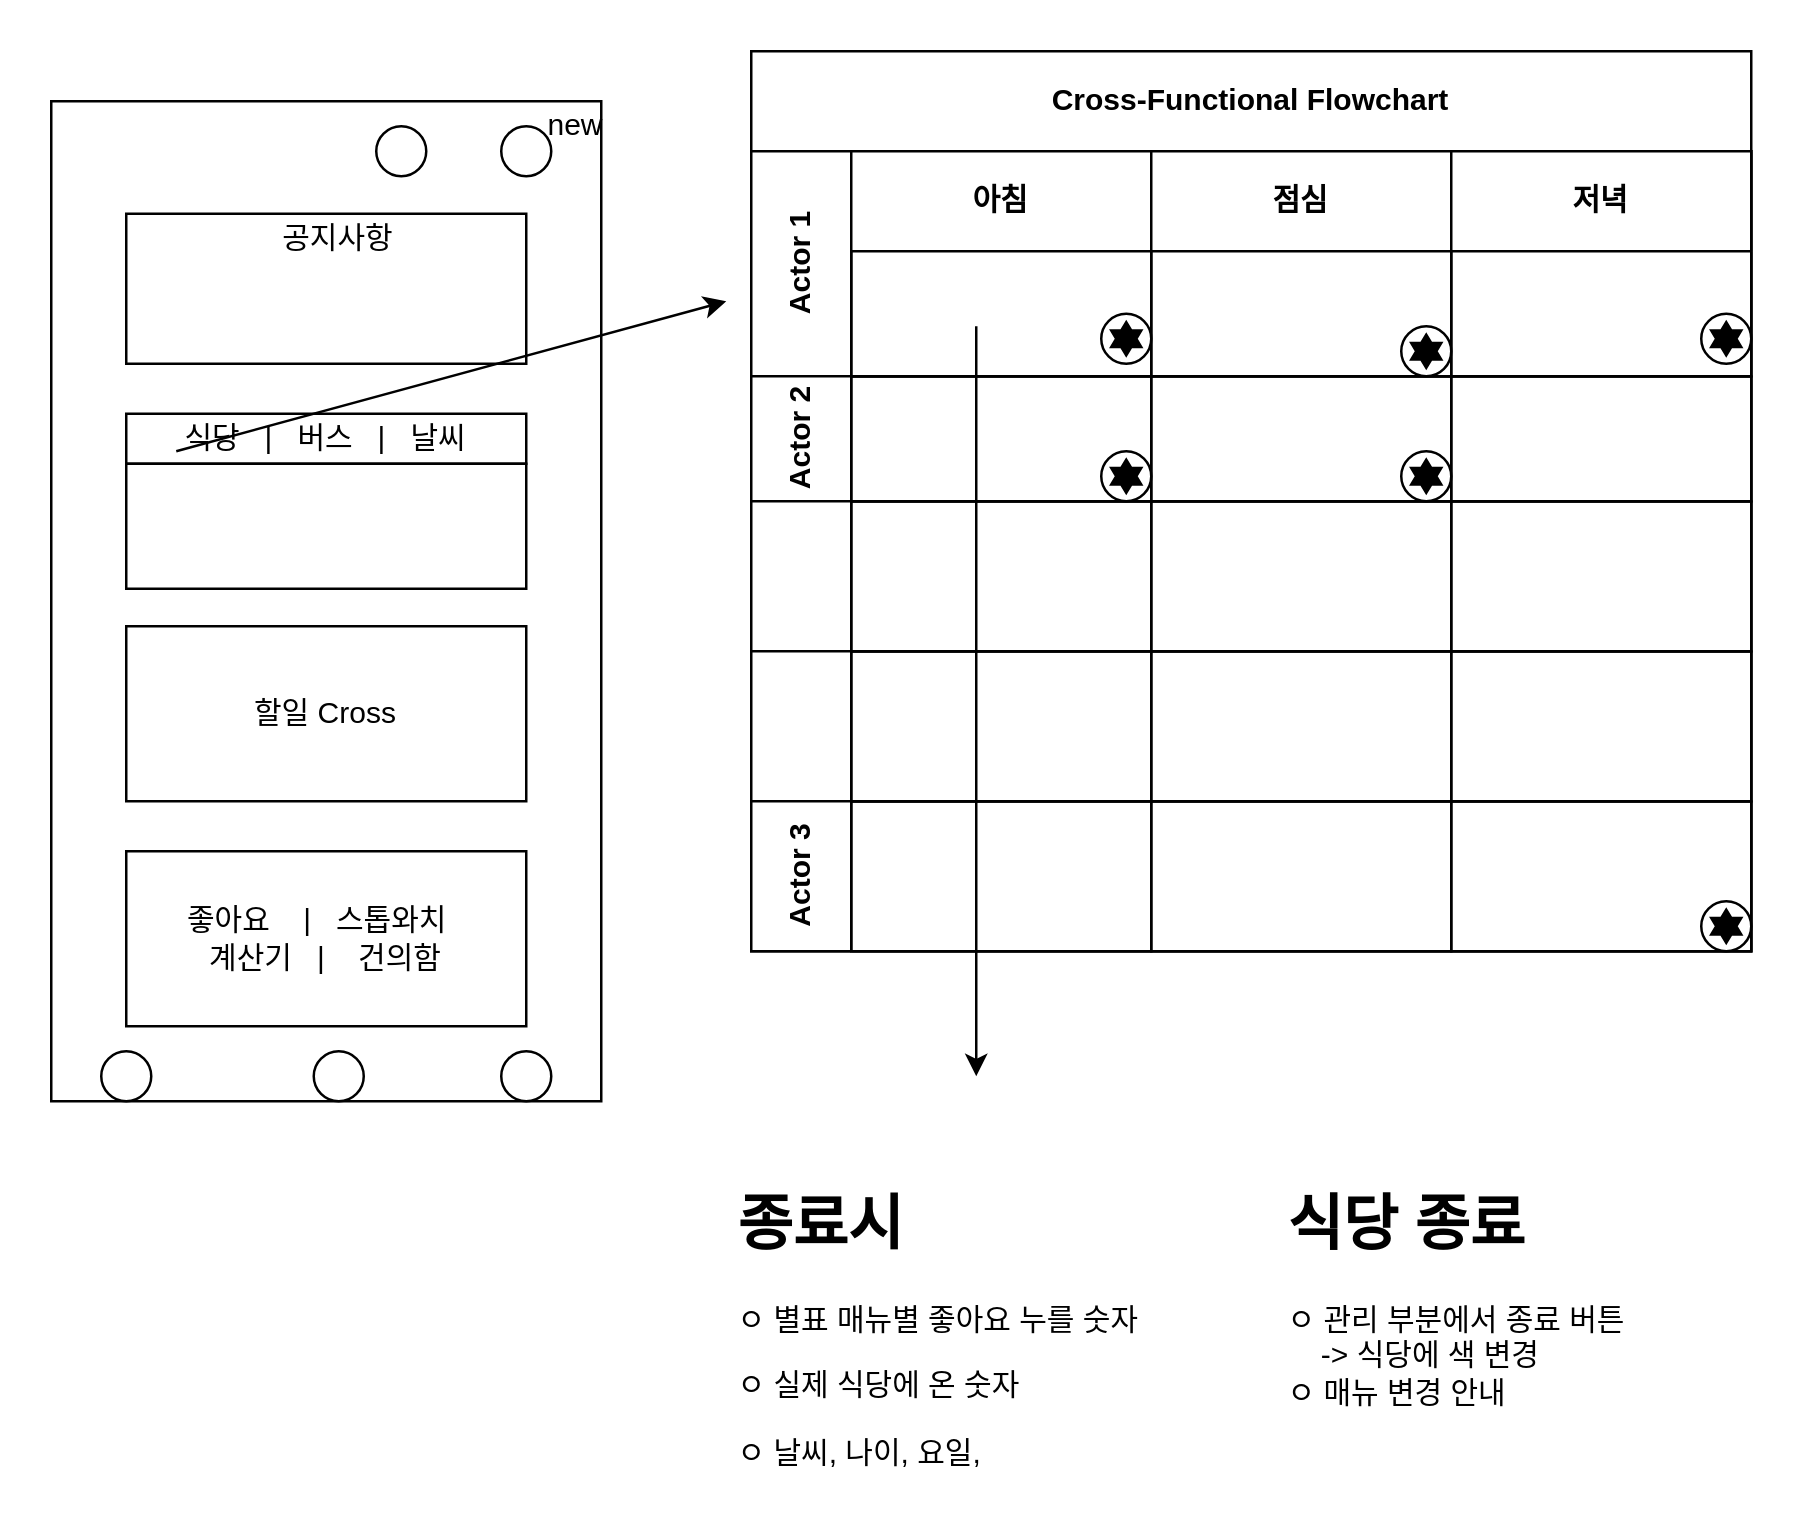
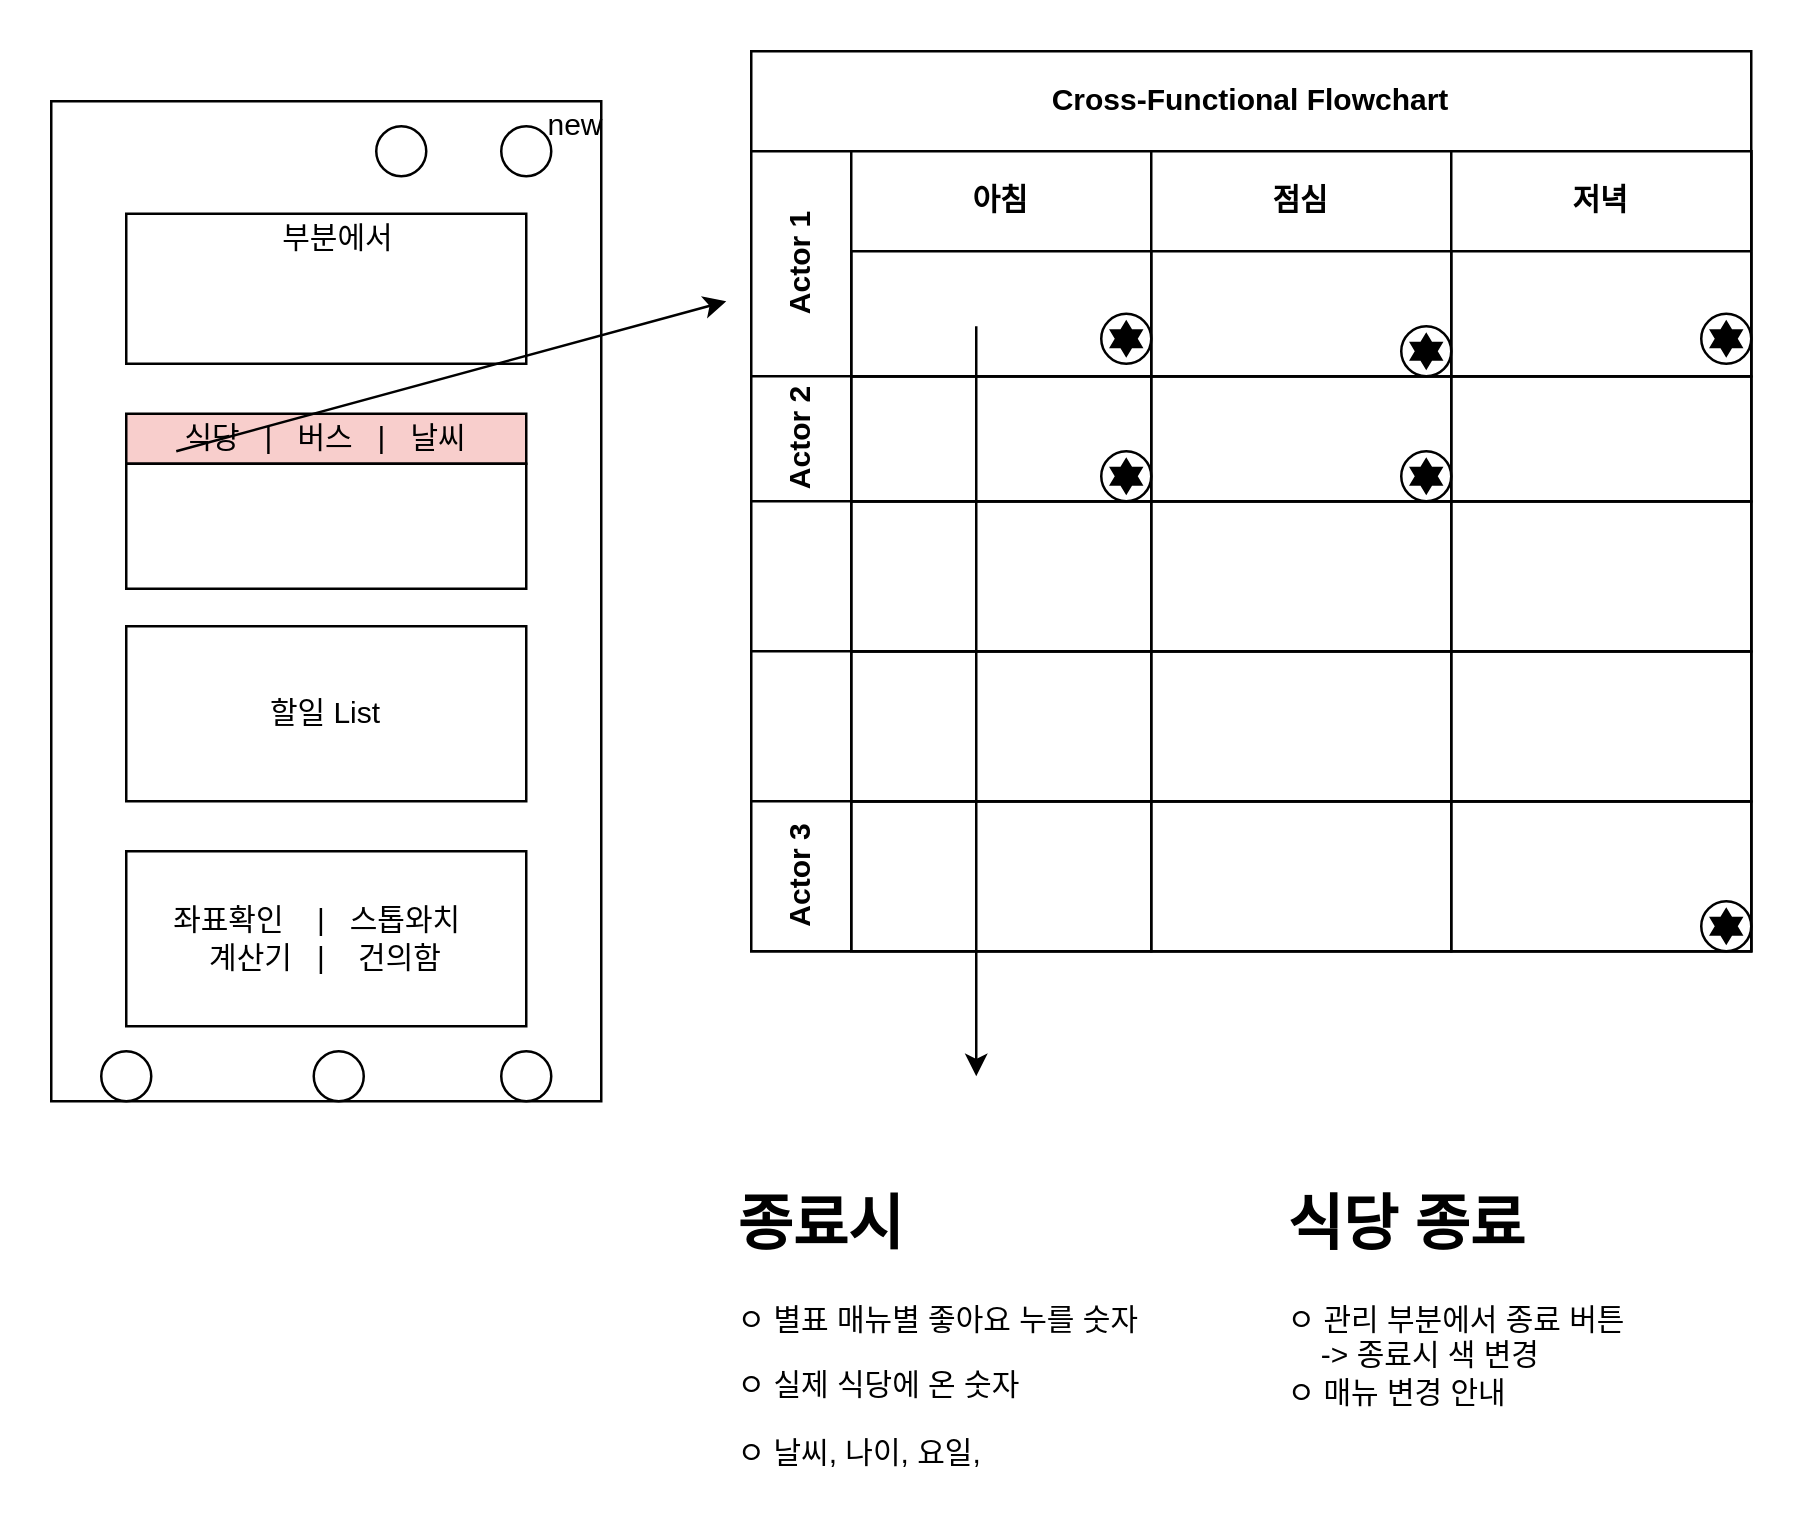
- <mxCell id="7" value="공지사항" style="text;html=1;strokeColor=none;fillColor=none;align=center;verticalAlign=middle;whiteSpace=wrap;rounded=0;" parent="1" vertex="1"><mxGeometry x="70" y="85" width="130" height="20" as="geometry" /></mxCell>
+ <mxCell id="7" value="부분에서" style="text;html=1;strokeColor=none;fillColor=none;align=center;verticalAlign=middle;whiteSpace=wrap;rounded=0;" parent="1" vertex="1"><mxGeometry x="70" y="85" width="130" height="20" as="geometry" /></mxCell>
- <mxCell id="8" value="식당&amp;nbsp; &amp;nbsp;|&amp;nbsp; &amp;nbsp;버스&amp;nbsp; &amp;nbsp;|&amp;nbsp; &amp;nbsp;날씨" style="rounded=0;whiteSpace=wrap;html=1;" parent="1" vertex="1"><mxGeometry x="50" y="165" width="160" height="20" as="geometry" /></mxCell>
+ <mxCell id="8" value="식당&amp;nbsp; &amp;nbsp;|&amp;nbsp; &amp;nbsp;버스&amp;nbsp; &amp;nbsp;|&amp;nbsp; &amp;nbsp;날씨" style="rounded=0;whiteSpace=wrap;html=1;fillColor=#f8cecc;" parent="1" vertex="1"><mxGeometry x="50" y="165" width="160" height="20" as="geometry" /></mxCell>
- <mxCell id="10" value="할일 Cross" style="rounded=0;whiteSpace=wrap;html=1;" parent="1" vertex="1"><mxGeometry x="50" y="250" width="160" height="70" as="geometry" /></mxCell>
+ <mxCell id="10" value="할일 List" style="rounded=0;whiteSpace=wrap;html=1;" parent="1" vertex="1"><mxGeometry x="50" y="250" width="160" height="70" as="geometry" /></mxCell>
- <mxCell id="11" value="좋아요&amp;nbsp; &amp;nbsp; |&amp;nbsp; &amp;nbsp;스톱와치&amp;nbsp;&amp;nbsp;&lt;br&gt;계산기&amp;nbsp; &amp;nbsp;|&amp;nbsp; &amp;nbsp; 건의함" style="rounded=0;whiteSpace=wrap;html=1;" parent="1" vertex="1"><mxGeometry x="50" y="340" width="160" height="70" as="geometry" /></mxCell>
+ <mxCell id="11" value="좌표확인&amp;nbsp; &amp;nbsp; |&amp;nbsp; &amp;nbsp;스톱와치&amp;nbsp;&amp;nbsp;&lt;br&gt;계산기&amp;nbsp; &amp;nbsp;|&amp;nbsp; &amp;nbsp; 건의함" style="rounded=0;whiteSpace=wrap;html=1;" parent="1" vertex="1"><mxGeometry x="50" y="340" width="160" height="70" as="geometry" /></mxCell>
- <mxCell id="42" value="&lt;h1&gt;식당 종료&lt;/h1&gt;&lt;div&gt;ㅇ 관리 부분에서 종료 버튼&lt;/div&gt;&lt;div&gt;&amp;nbsp; &amp;nbsp; -&amp;gt; 식당에 색 변경&lt;/div&gt;&lt;div&gt;ㅇ 매뉴 변경 안내&lt;/div&gt;" style="text;html=1;strokeColor=none;fillColor=none;spacing=5;spacingTop=-20;whiteSpace=wrap;overflow=hidden;rounded=0;" parent="1" vertex="1"><mxGeometry x="510" y="470" width="190" height="120" as="geometry" /></mxCell>
+ <mxCell id="42" value="&lt;h1&gt;식당 종료&lt;/h1&gt;&lt;div&gt;ㅇ 관리 부분에서 종료 버튼&lt;/div&gt;&lt;div&gt;&amp;nbsp; &amp;nbsp; -&amp;gt; 종료시 색 변경&lt;/div&gt;&lt;div&gt;ㅇ 매뉴 변경 안내&lt;/div&gt;" style="text;html=1;strokeColor=none;fillColor=none;spacing=5;spacingTop=-20;whiteSpace=wrap;overflow=hidden;rounded=0;" parent="1" vertex="1"><mxGeometry x="510" y="470" width="190" height="120" as="geometry" /></mxCell>
